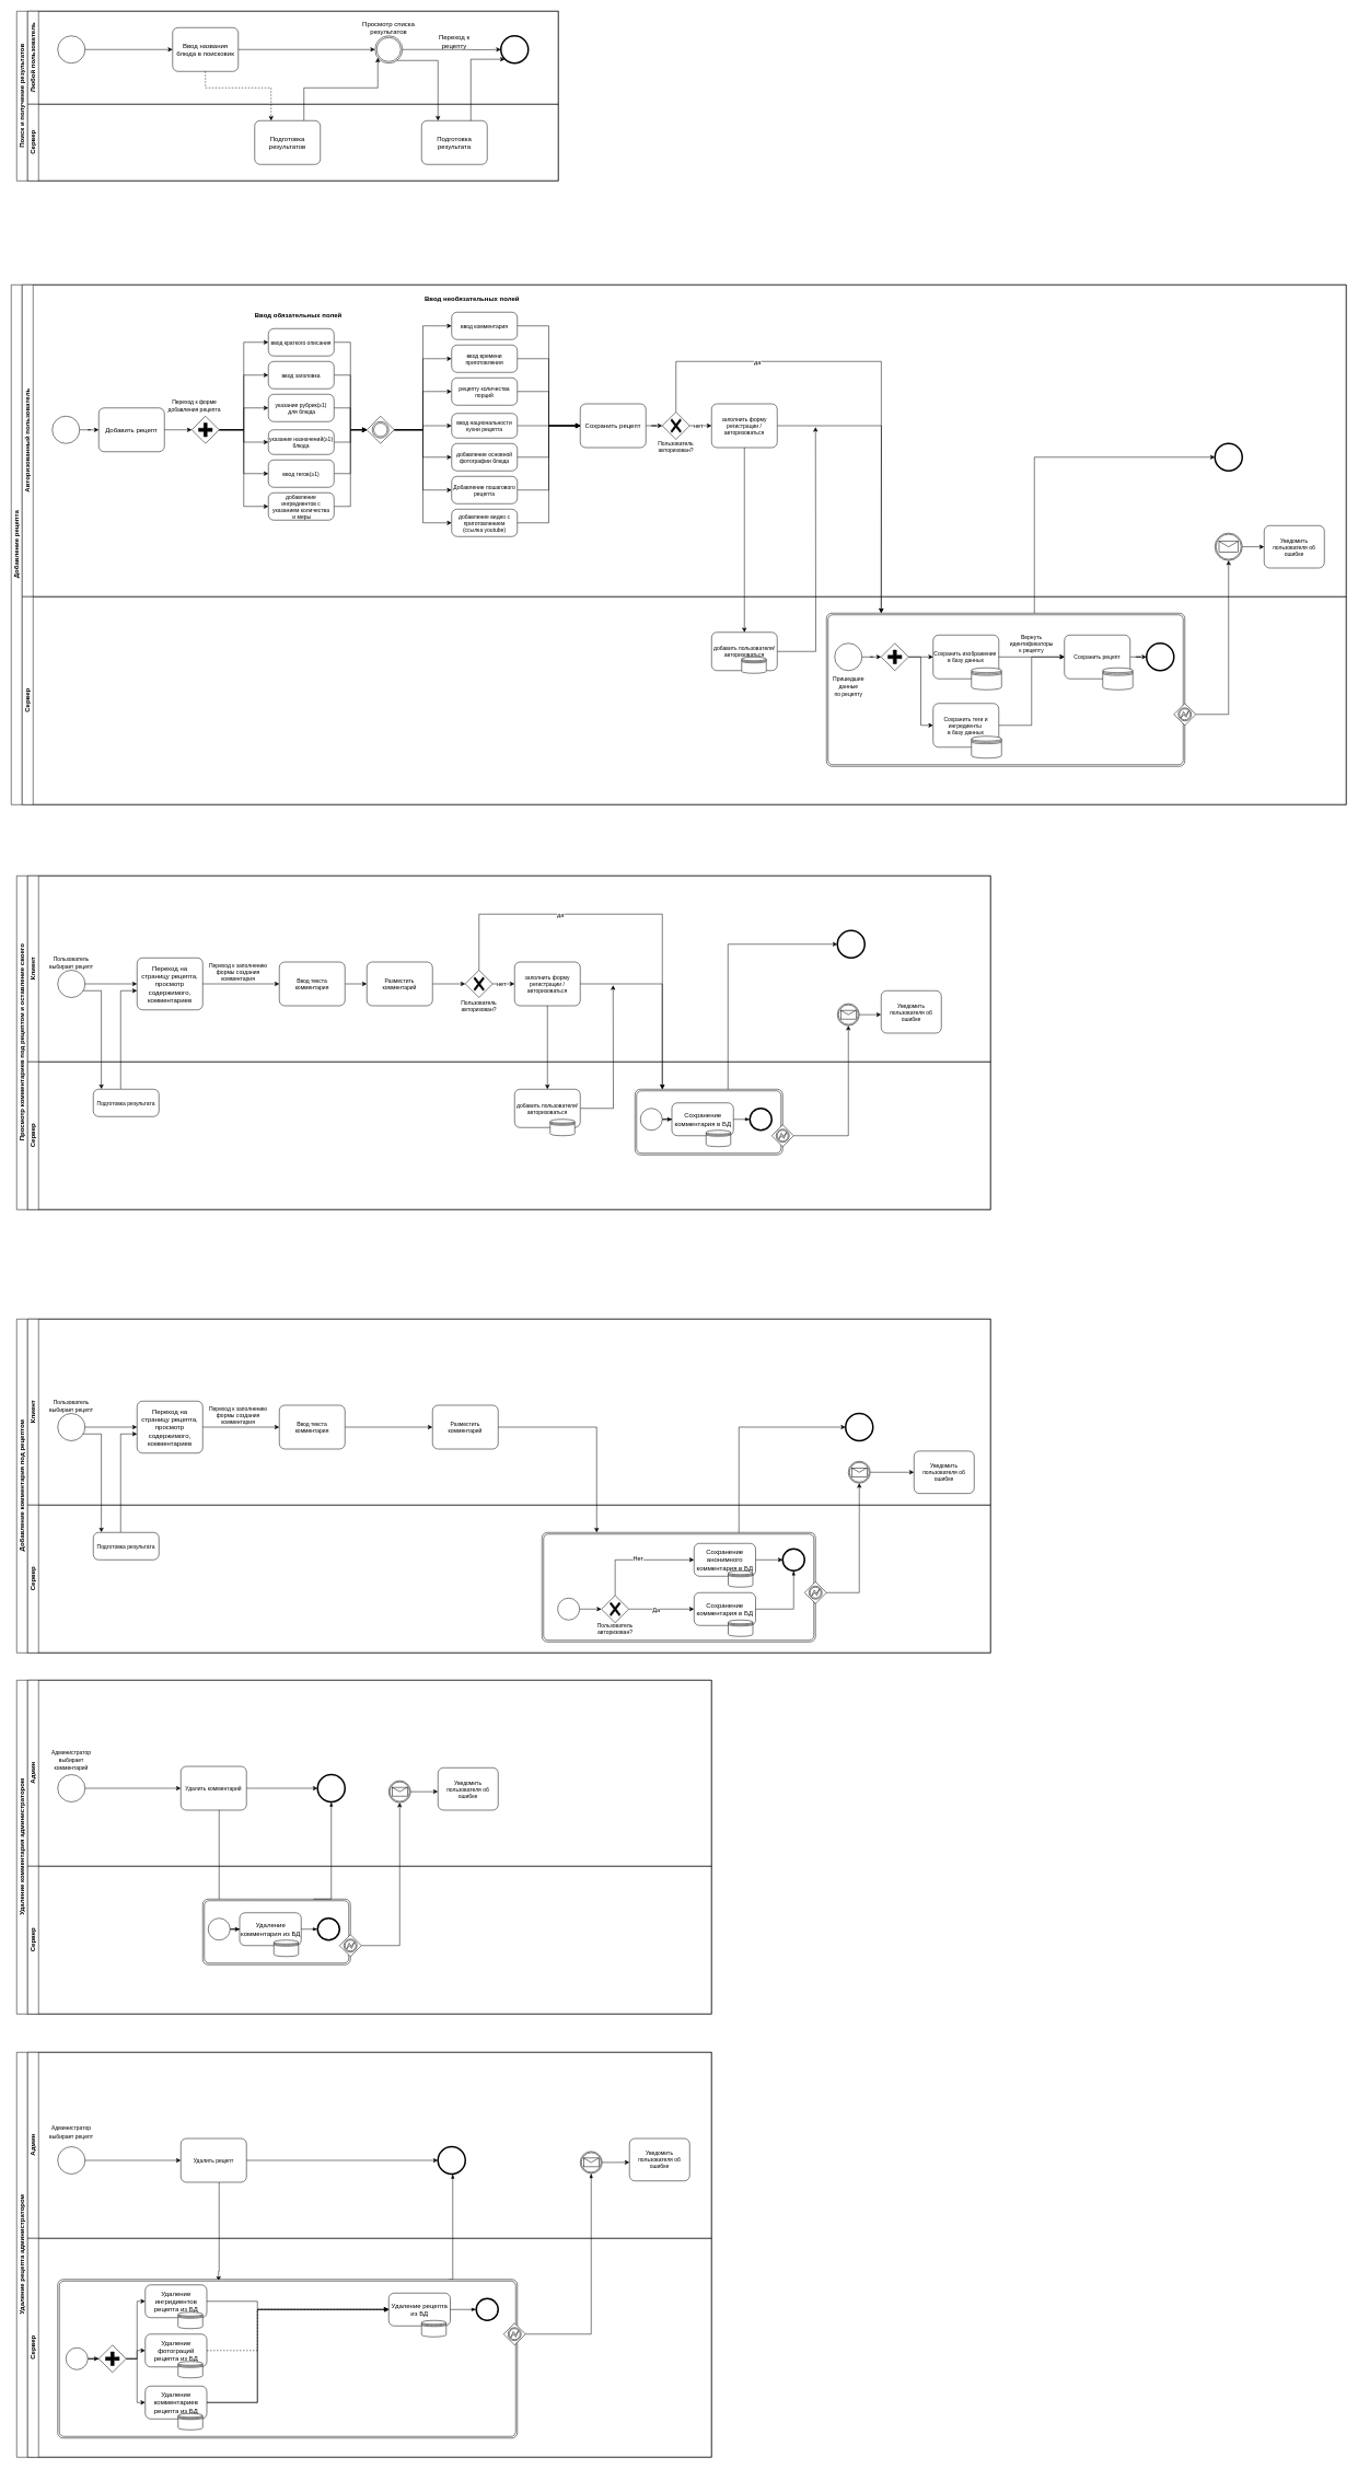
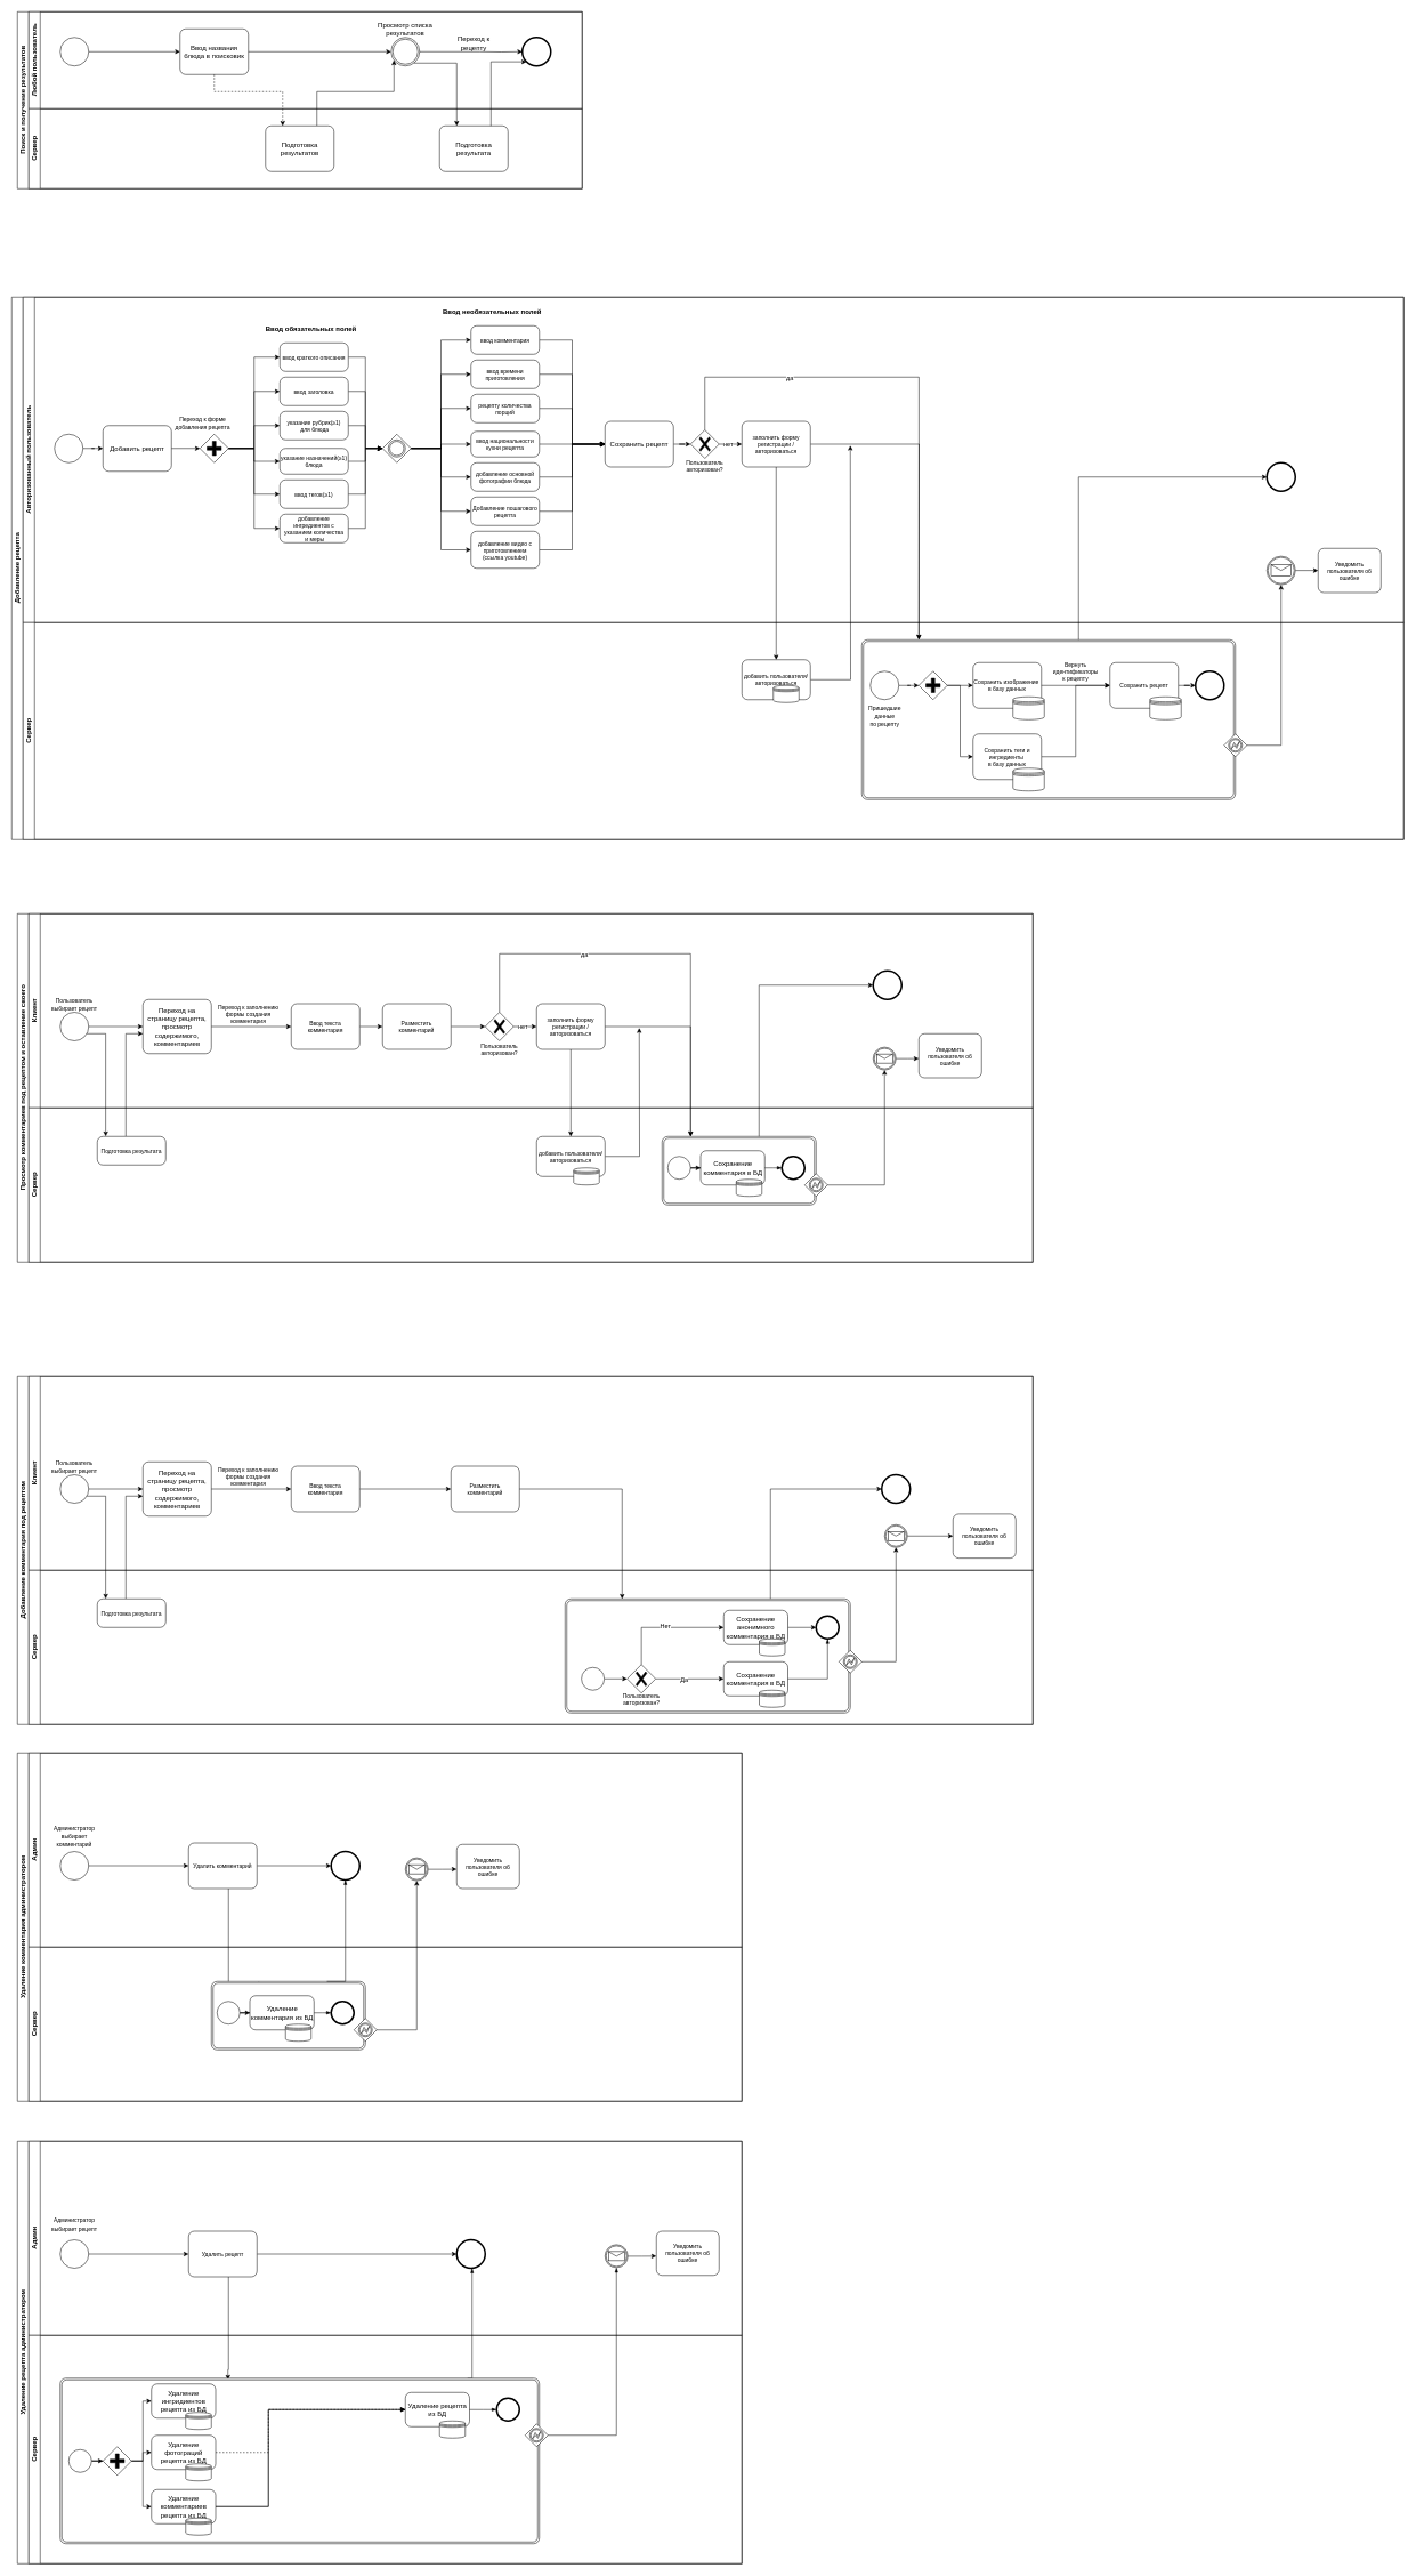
- <mxCell id="68" value="добавление видео с приготовлением&#10; (ссылка youtube) " style="points=[[0.25,0,0],[0.5,0,0],[0.75,0,0],[1,0.25,0],[1,0.5,0],[1,0.75,0],[0.75,1,0],[0.5,1,0],[0.25,1,0],[0,0.75,0],[0,0.5,0],[0,0.25,0]];shape=mxgraph.bpmn.task;whiteSpace=wrap;rectStyle=rounded;size=10;taskMarker=abstract;fontSize=10;" parent="22" vertex="1"><mxGeometry x="785" y="410" width="120" height="50" as="geometry" /></mxCell>
+ <mxCell id="68" value="добавление видео с приготовлением&#10; (ссылка youtube) " style="points=[[0.25,0,0],[0.5,0,0],[0.75,0,0],[1,0.25,0],[1,0.5,0],[1,0.75,0],[0.75,1,0],[0.5,1,0],[0.25,1,0],[0,0.75,0],[0,0.5,0],[0,0.25,0]];shape=mxgraph.bpmn.task;whiteSpace=wrap;rectStyle=rounded;size=10;taskMarker=abstract;fontSize=10;" parent="22" vertex="1"><mxGeometry x="785" y="410" width="120" height="65" as="geometry" /></mxCell>
- <mxCell id="232" style="edgeStyle=orthogonalEdgeStyle;rounded=0;orthogonalLoop=1;jettySize=auto;html=1;entryX=0;entryY=0.5;entryDx=0;entryDy=0;entryPerimeter=0;" parent="228" source="233" target="243" edge="1"><mxGeometry relative="1" as="geometry"><Array as="points"><mxPoint x="420" y="115" /><mxPoint x="420" y="130" /></Array></mxGeometry></mxCell>
